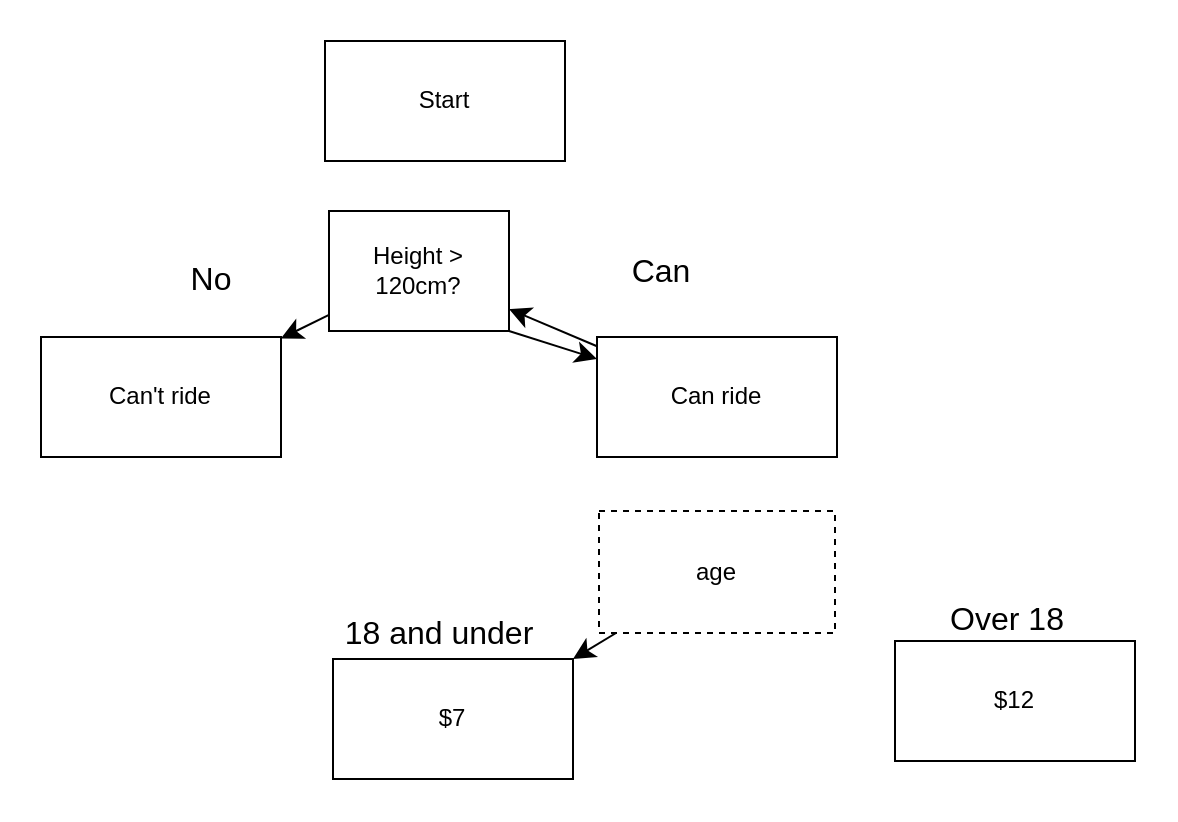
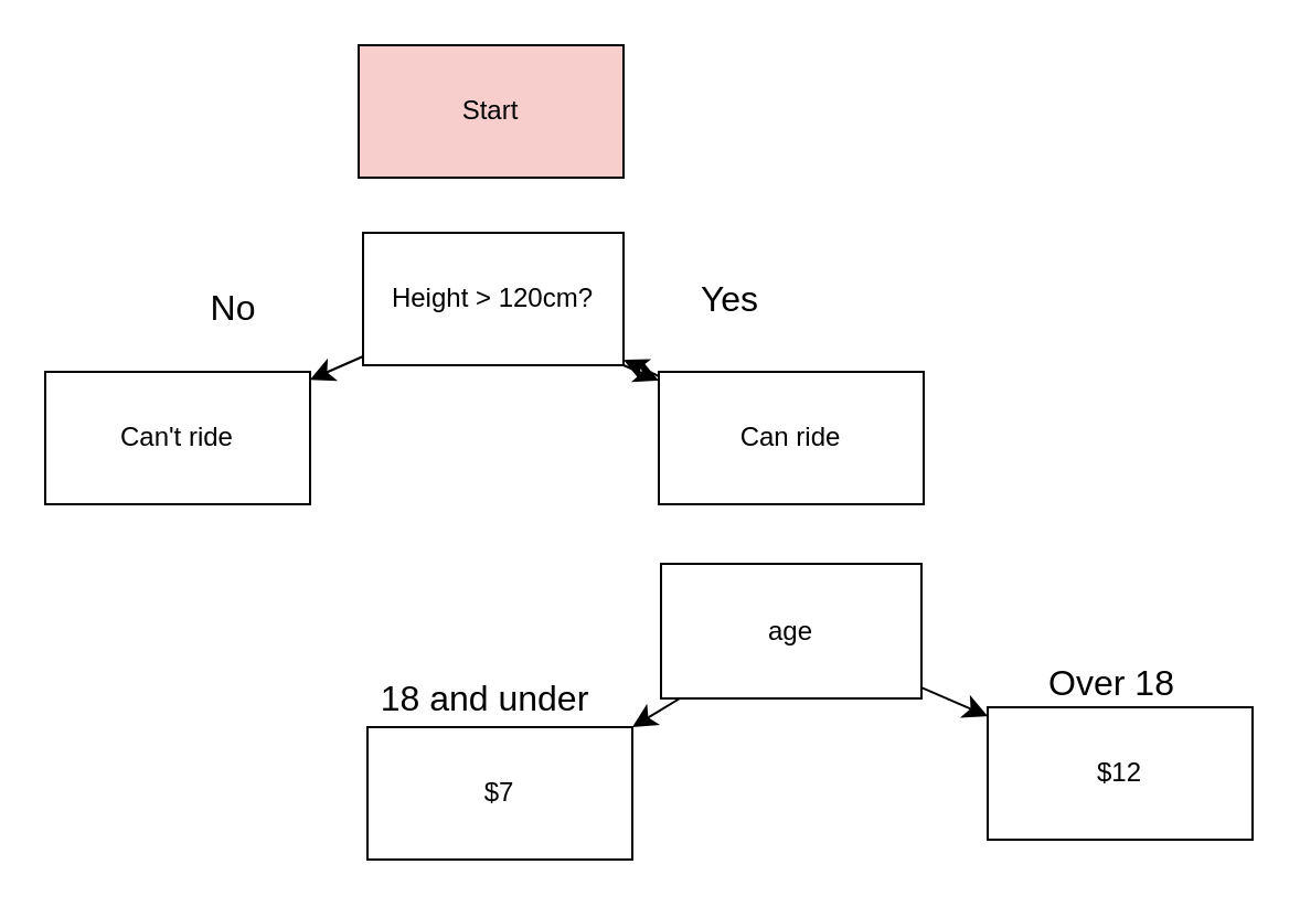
- <mxCell id="2" value="Start" style="whiteSpace=wrap;html=1;" vertex="1" parent="1"><mxGeometry x="162" y="20" width="120" height="60" as="geometry" /></mxCell>
+ <mxCell id="2" value="Start" style="whiteSpace=wrap;html=1;fillColor=#f8cecc;" vertex="1" parent="1"><mxGeometry x="162" y="20" width="120" height="60" as="geometry" /></mxCell>
- <mxCell id="7" value="Height &amp;gt; 120cm?" style="whiteSpace=wrap;html=1;" vertex="1" parent="1"><mxGeometry x="164" y="105" width="90" height="60" as="geometry" /></mxCell>
+ <mxCell id="7" value="Height &amp;gt; 120cm?" style="whiteSpace=wrap;html=1;" vertex="1" parent="1"><mxGeometry x="164" y="105" width="118" height="60" as="geometry" /></mxCell>
- <mxCell id="9" value="Can" style="text;html=1;align=center;verticalAlign=middle;resizable=0;points=[];autosize=1;strokeColor=none;fillColor=none;fontSize=16;" vertex="1" parent="1"><mxGeometry x="308" y="119.5" width="44" height="31" as="geometry" /></mxCell>
+ <mxCell id="9" value="Yes" style="text;html=1;align=center;verticalAlign=middle;resizable=0;points=[];autosize=1;strokeColor=none;fillColor=none;fontSize=16;" vertex="1" parent="1"><mxGeometry x="308" y="119.5" width="44" height="31" as="geometry" /></mxCell>
- <mxCell id="15" value="age" style="whiteSpace=wrap;html=1;dashed=1;" vertex="1" parent="1"><mxGeometry x="299" y="255" width="118" height="61" as="geometry" /></mxCell>
+ <mxCell id="15" value="age" style="whiteSpace=wrap;html=1;" vertex="1" parent="1"><mxGeometry x="299" y="255" width="118" height="61" as="geometry" /></mxCell>
+ <mxCell id="14" style="edgeStyle=none;curved=1;rounded=0;orthogonalLoop=1;jettySize=auto;html=1;fontSize=12;startSize=8;endSize=8;" edge="1" parent="1" source="15" target="12"><mxGeometry relative="1" as="geometry" /></mxCell>
